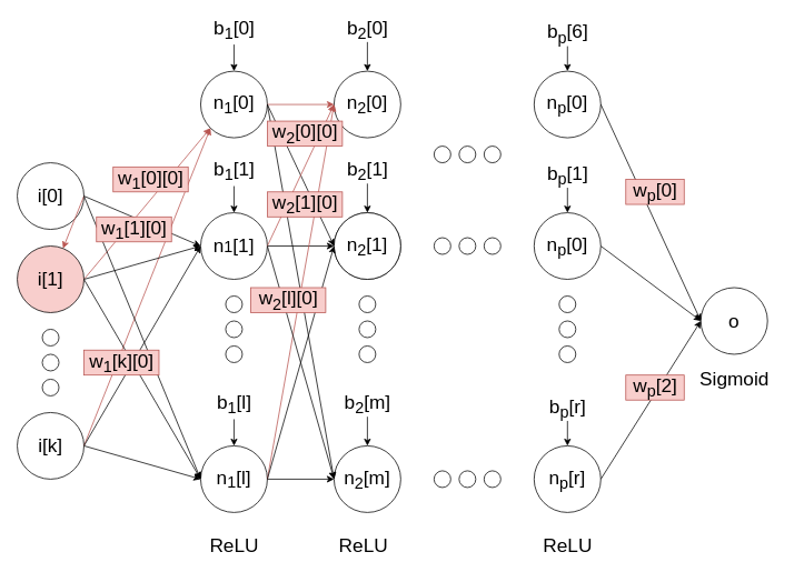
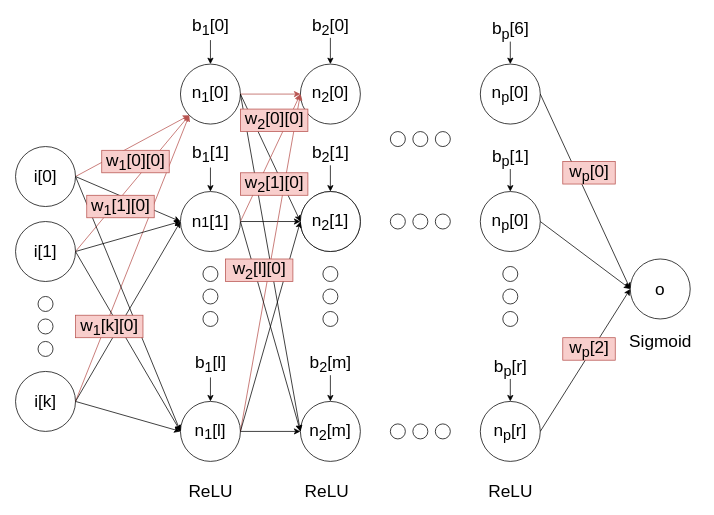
- <mxCell id="11" value="" style="endArrow=classic;html=1;exitX=1;exitY=0.5;exitDx=0;exitDy=0;fillColor=#f8cecc;strokeColor=#b85450;" edge="1" parent="1" source="2" target="3"><mxGeometry width="50" height="50" relative="1" as="geometry"><mxPoint x="330" y="455" as="sourcePoint" /><mxPoint x="380" y="405" as="targetPoint" /></mxGeometry></mxCell>
+ <mxCell id="11" value="" style="endArrow=classic;html=1;exitX=1;exitY=0.5;exitDx=0;exitDy=0;entryX=0;entryY=1;entryDx=0;entryDy=0;fillColor=#f8cecc;strokeColor=#b85450;" edge="1" parent="1" source="2" target="5"><mxGeometry width="50" height="50" relative="1" as="geometry"><mxPoint x="330" y="455" as="sourcePoint" /><mxPoint x="380" y="405" as="targetPoint" /></mxGeometry></mxCell>
- <mxCell id="3" value="&lt;span style=&quot;font-size: 23px&quot;&gt;i[1]&lt;/span&gt;" style="ellipse;whiteSpace=wrap;html=1;aspect=fixed;fillColor=#f8cecc;" vertex="1" parent="1"><mxGeometry x="20" y="295" width="80" height="80" as="geometry" /></mxCell>
+ <mxCell id="3" value="&lt;span style=&quot;font-size: 23px&quot;&gt;i[1]&lt;/span&gt;" style="ellipse;whiteSpace=wrap;html=1;aspect=fixed;" vertex="1" parent="1"><mxGeometry x="20" y="295" width="80" height="80" as="geometry" /></mxCell>
